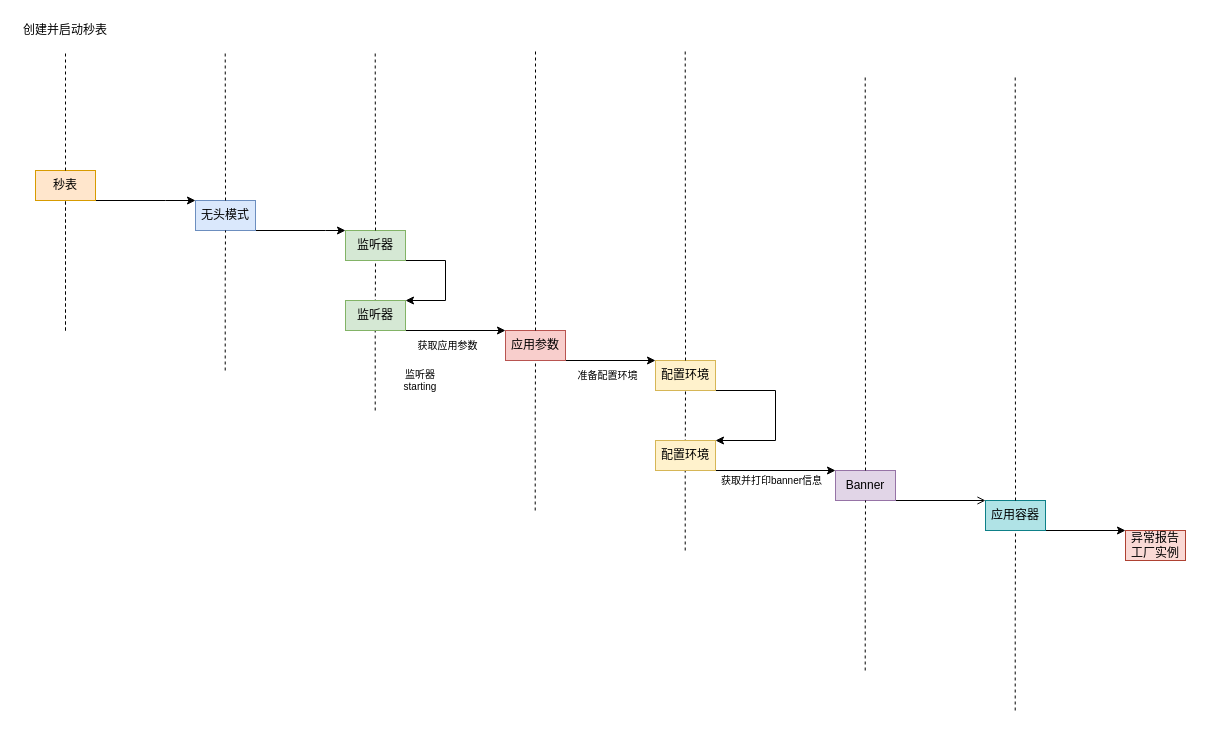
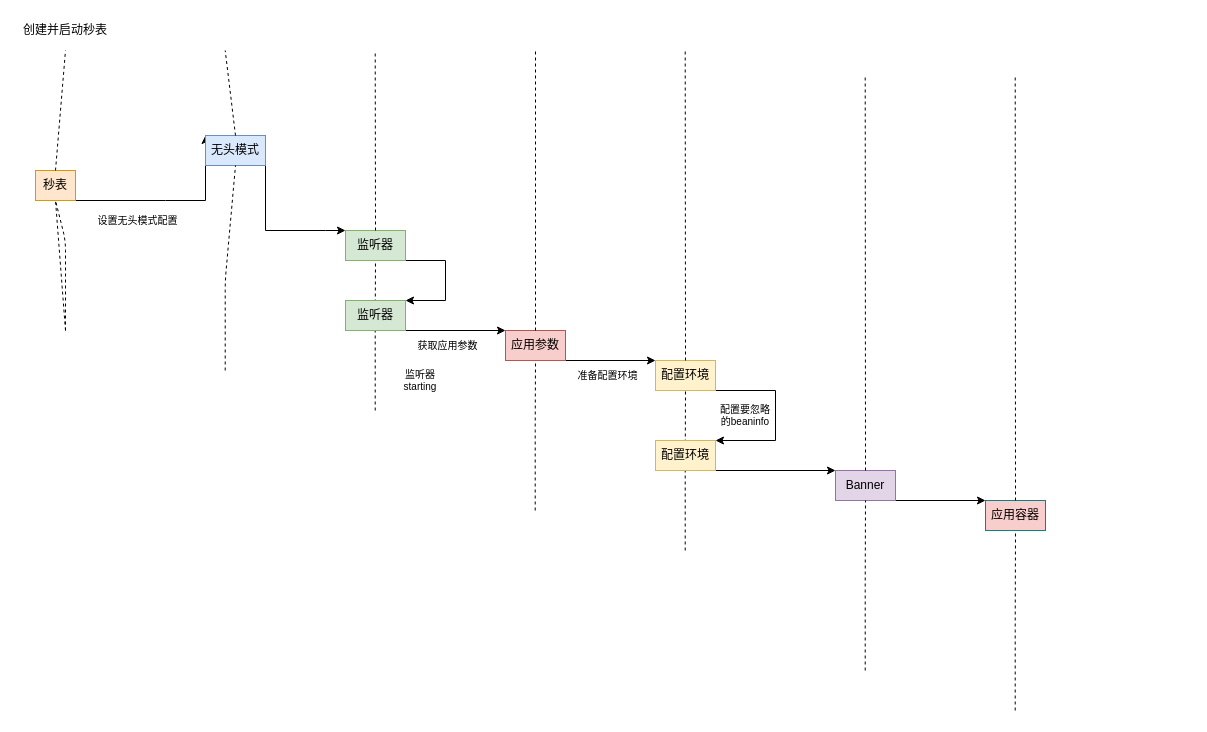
- <mxCell id="3" value="秒表" style="rounded=0;whiteSpace=wrap;html=1;fillColor=#ffe6cc;strokeColor=#d79b00;" vertex="1" parent="1"><mxGeometry x="35" y="170" width="60" height="30" as="geometry" /></mxCell>
+ <mxCell id="3" value="秒表" style="rounded=0;whiteSpace=wrap;html=1;fillColor=#ffe6cc;strokeColor=#d79b00;" vertex="1" parent="1"><mxGeometry x="35" y="170" width="40" height="30" as="geometry" /></mxCell>
- <mxCell id="7" value="无头模式" style="rounded=0;whiteSpace=wrap;html=1;fillColor=#dae8fc;strokeColor=#6c8ebf;" vertex="1" parent="1"><mxGeometry x="195" y="200" width="60" height="30" as="geometry" /></mxCell>
+ <mxCell id="7" value="无头模式" style="rounded=0;whiteSpace=wrap;html=1;fillColor=#dae8fc;strokeColor=#6c8ebf;" vertex="1" parent="1"><mxGeometry x="205" y="135" width="60" height="30" as="geometry" /></mxCell>
+ <mxCell id="9" value="设置无头模式配置" style="text;html=1;strokeColor=none;fillColor=none;align=center;verticalAlign=middle;whiteSpace=wrap;rounded=0;fontSize=10;" vertex="1" parent="1"><mxGeometry x="85" y="210" width="105" height="20" as="geometry" /></mxCell>
+ <mxCell id="32" value="配置要忽略的beaninfo" style="text;html=1;strokeColor=none;fillColor=none;align=center;verticalAlign=middle;whiteSpace=wrap;rounded=0;fontSize=10;" vertex="1" parent="1"><mxGeometry x="715" y="400" width="60" height="30" as="geometry" /></mxCell>
- <mxCell id="35" value="获取并打印banner信息" style="text;html=1;strokeColor=none;fillColor=none;align=center;verticalAlign=middle;whiteSpace=wrap;rounded=0;fontSize=10;" vertex="1" parent="1"><mxGeometry x="715" y="470" width="113" height="20" as="geometry" /></mxCell>
- <mxCell id="33" style="edgeStyle=none;rounded=0;orthogonalLoop=1;jettySize=auto;html=1;exitX=1;exitY=1;exitDx=0;exitDy=0;entryX=0;entryY=0;entryDx=0;entryDy=0;fontSize=10;endArrow=open;" edge="1" parent="1" source="34" target="39"><mxGeometry relative="1" as="geometry" /></mxCell>
+ <mxCell id="33" style="edgeStyle=none;rounded=0;orthogonalLoop=1;jettySize=auto;html=1;exitX=1;exitY=1;exitDx=0;exitDy=0;entryX=0;entryY=0;entryDx=0;entryDy=0;fontSize=10;" edge="1" parent="1" source="34" target="39"><mxGeometry relative="1" as="geometry" /></mxCell>
- <mxCell id="39" value="应用容器" style="rounded=0;whiteSpace=wrap;html=1;fillColor=#b0e3e6;strokeColor=#0e8088;" vertex="1" parent="1"><mxGeometry x="985" y="500" width="60" height="30" as="geometry" /></mxCell>
+ <mxCell id="39" value="应用容器" style="rounded=0;whiteSpace=wrap;html=1;fillColor=#f8cecc;strokeColor=#0e8088;" vertex="1" parent="1"><mxGeometry x="985" y="500" width="60" height="30" as="geometry" /></mxCell>
- <mxCell id="38" style="edgeStyle=none;rounded=0;orthogonalLoop=1;jettySize=auto;html=1;exitX=1;exitY=1;exitDx=0;exitDy=0;entryX=0;entryY=0;entryDx=0;entryDy=0;fontSize=10;" edge="1" parent="1" source="39" target="42"><mxGeometry relative="1" as="geometry" /></mxCell>
- <mxCell id="42" value="异常报告工厂实例" style="rounded=0;whiteSpace=wrap;html=1;fillColor=#fad9d5;strokeColor=#ae4132;" vertex="1" parent="1"><mxGeometry x="1125" y="530" width="60" height="30" as="geometry" /></mxCell>
